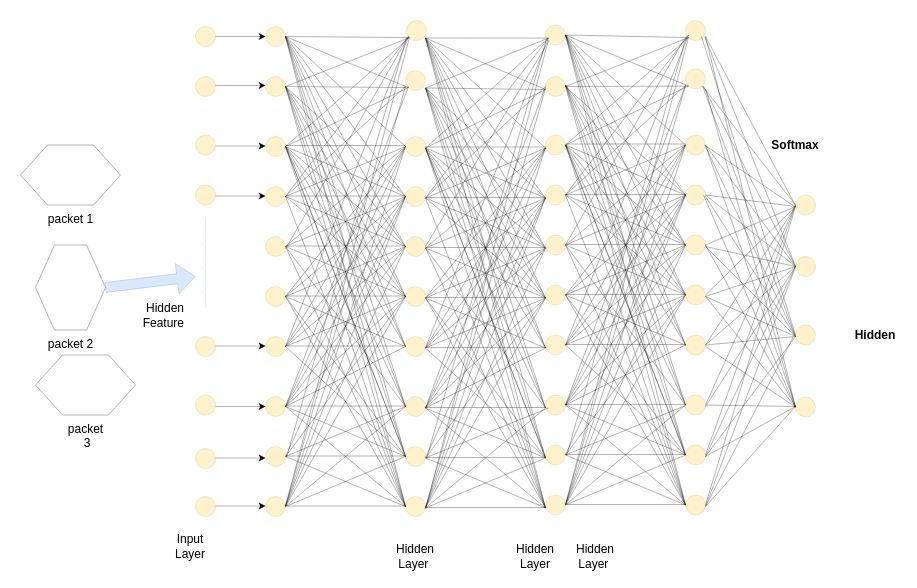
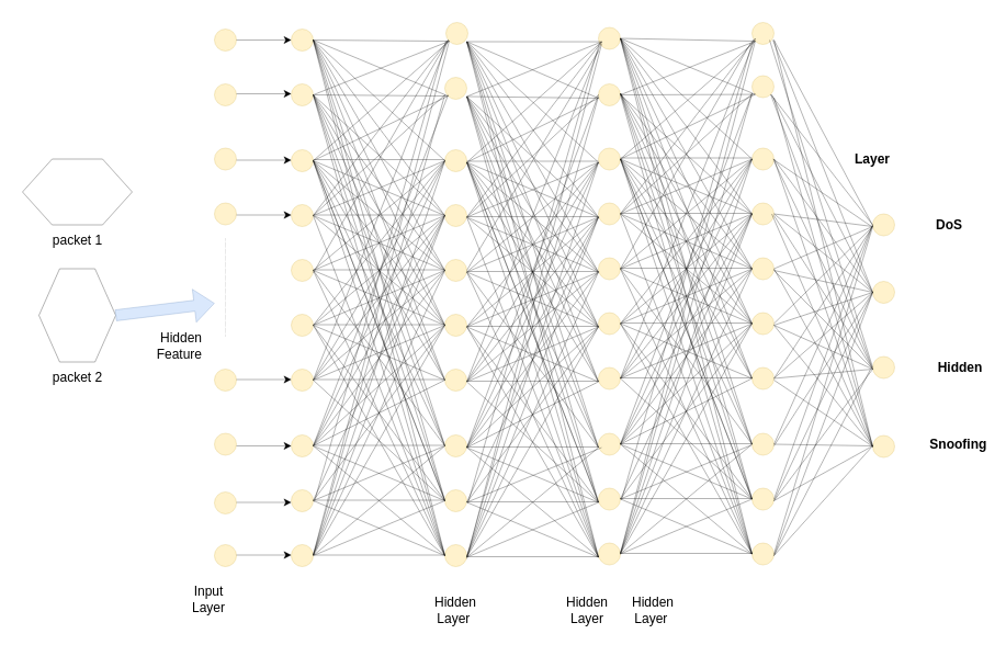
- <mxCell id="30" value="Softmax" style="text;html=1;strokeColor=none;fillColor=none;align=center;verticalAlign=middle;whiteSpace=wrap;rounded=0;fontStyle=1;strokeWidth=0.3;" parent="1" vertex="1"><mxGeometry x="775" y="134.5" width="40" height="20" as="geometry" /></mxCell>
+ <mxCell id="30" value="Layer" style="text;html=1;strokeColor=none;fillColor=none;align=center;verticalAlign=middle;whiteSpace=wrap;rounded=0;fontStyle=1;strokeWidth=0.3;" parent="1" vertex="1"><mxGeometry x="775" y="134.5" width="40" height="20" as="geometry" /></mxCell>
+ <mxCell id="31" value="DoS" style="text;html=1;strokeColor=none;fillColor=none;align=center;verticalAlign=middle;whiteSpace=wrap;rounded=0;fontStyle=1;strokeWidth=0.5;" parent="1" vertex="1"><mxGeometry x="845" y="194.5" width="40" height="20" as="geometry" /></mxCell>
- <mxCell id="341" value="packet&lt;br&gt;&amp;nbsp;3" style="verticalLabelPosition=bottom;verticalAlign=top;html=1;shape=hexagon;perimeter=hexagonPerimeter2;arcSize=6;size=0.27;strokeWidth=0.3;" parent="1" vertex="1"><mxGeometry x="35" y="354.5" width="100" height="60" as="geometry" /></mxCell>
+ <mxCell id="33" value="Snoofing&amp;nbsp;&lt;br&gt;" style="text;html=1;strokeColor=none;fillColor=none;align=center;verticalAlign=middle;whiteSpace=wrap;rounded=0;fontStyle=1;strokeWidth=0.5;" parent="1" vertex="1"><mxGeometry x="855" y="394.5" width="40" height="20" as="geometry" /></mxCell>
